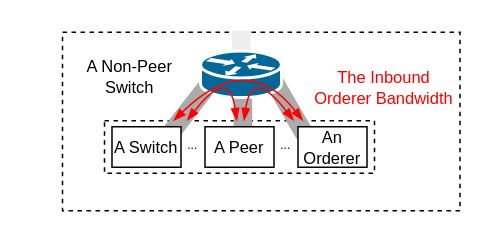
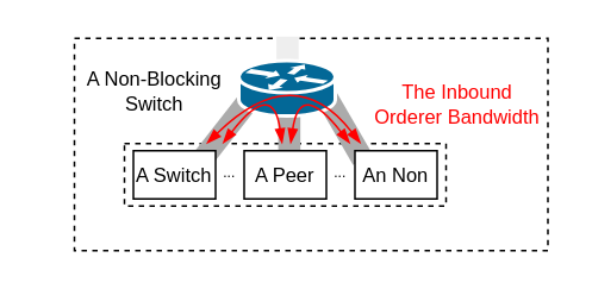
- <mxCell id="19" value="&lt;font style=&quot;font-size: 11px;&quot; color=&quot;#000000&quot;&gt;A Non-Peer &lt;br&gt;Switch&lt;/font&gt;" style="text;html=1;strokeColor=none;fillColor=none;align=center;verticalAlign=middle;whiteSpace=wrap;rounded=0;fontSize=8;fontColor=#FF0000;" parent="1" vertex="1"><mxGeometry x="20" y="36" width="132" height="30" as="geometry" /></mxCell>
+ <mxCell id="19" value="&lt;font style=&quot;font-size: 11px;&quot; color=&quot;#000000&quot;&gt;A Non-Blocking &lt;br&gt;Switch&lt;/font&gt;" style="text;html=1;strokeColor=none;fillColor=none;align=center;verticalAlign=middle;whiteSpace=wrap;rounded=0;fontSize=8;fontColor=#FF0000;" parent="1" vertex="1"><mxGeometry x="20" y="36" width="132" height="30" as="geometry" /></mxCell>
- <mxCell id="18" value="&lt;font style=&quot;font-size: 11px;&quot;&gt;An Orderer&lt;br&gt;&lt;/font&gt;" style="text;html=1;strokeColor=none;fillColor=none;align=center;verticalAlign=middle;whiteSpace=wrap;rounded=0;fontSize=10;" parent="1" vertex="1"><mxGeometry x="194" y="86" width="54" height="24" as="geometry" /></mxCell>
+ <mxCell id="18" value="&lt;font style=&quot;font-size: 11px;&quot;&gt;An Non&lt;br&gt;&lt;/font&gt;" style="text;html=1;strokeColor=none;fillColor=none;align=center;verticalAlign=middle;whiteSpace=wrap;rounded=0;fontSize=10;" parent="1" vertex="1"><mxGeometry x="194" y="86" width="54" height="24" as="geometry" /></mxCell>
